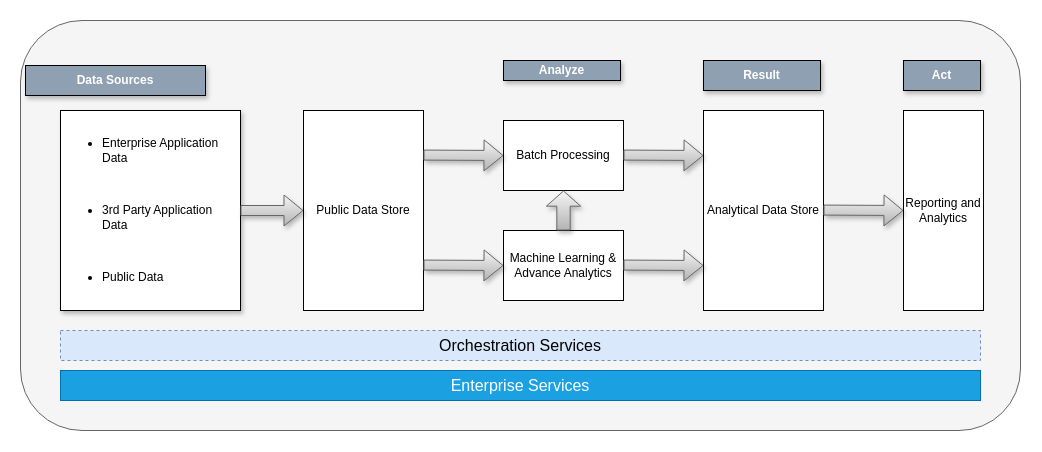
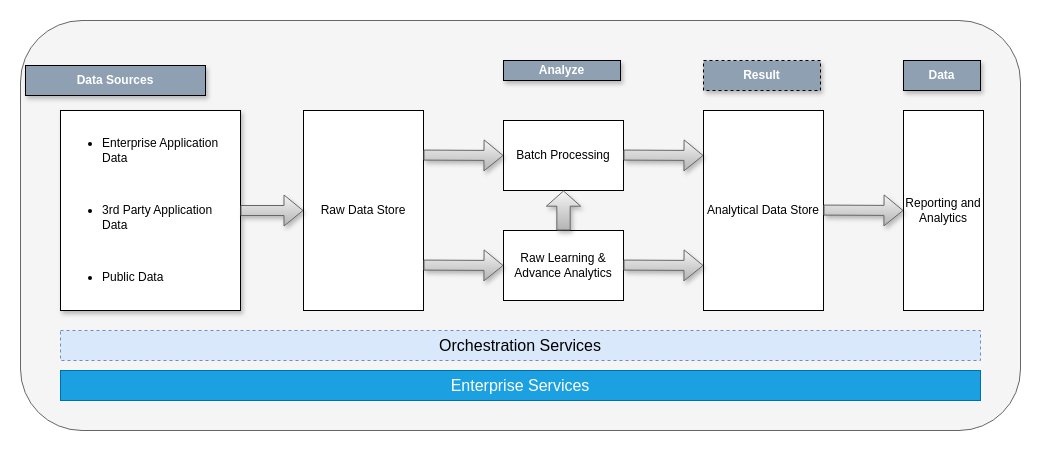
- <mxCell id="19" value="Result" style="rounded=0;whiteSpace=wrap;html=1;shadow=1;comic=0;fillColor=#8FA0B3;fontStyle=1;fontColor=#FFFFFF;" vertex="1" parent="1"><mxGeometry x="703" y="60" width="117" height="30" as="geometry" /></mxCell>
+ <mxCell id="19" value="Result" style="rounded=0;whiteSpace=wrap;html=1;shadow=1;comic=0;fillColor=#8FA0B3;fontStyle=1;fontColor=#FFFFFF;dashed=1;" vertex="1" parent="1"><mxGeometry x="703" y="60" width="117" height="30" as="geometry" /></mxCell>
- <mxCell id="20" value="Act" style="rounded=0;whiteSpace=wrap;html=1;shadow=1;comic=0;fillColor=#8FA0B3;fontStyle=1;fontColor=#FFFFFF;" vertex="1" parent="1"><mxGeometry x="903" y="60" width="77" height="30" as="geometry" /></mxCell>
+ <mxCell id="20" value="Data" style="rounded=0;whiteSpace=wrap;html=1;shadow=1;comic=0;fillColor=#8FA0B3;fontStyle=1;fontColor=#FFFFFF;" vertex="1" parent="1"><mxGeometry x="903" y="60" width="77" height="30" as="geometry" /></mxCell>
- <mxCell id="5" value="Public Data Store" style="rounded=0;whiteSpace=wrap;html=1;shadow=0;comic=0;" vertex="1" parent="1"><mxGeometry x="303" y="110" width="120" height="200" as="geometry" /></mxCell>
+ <mxCell id="5" value="Raw Data Store" style="rounded=0;whiteSpace=wrap;html=1;shadow=0;comic=0;" vertex="1" parent="1"><mxGeometry x="303" y="110" width="120" height="200" as="geometry" /></mxCell>
- <mxCell id="8" value="Machine Learning &amp;amp; Advance Analytics" style="rounded=0;whiteSpace=wrap;html=1;shadow=0;comic=0;" vertex="1" parent="1"><mxGeometry x="503" y="230" width="120" height="70" as="geometry" /></mxCell>
+ <mxCell id="8" value="Raw Learning &amp;amp; Advance Analytics" style="rounded=0;whiteSpace=wrap;html=1;shadow=0;comic=0;" vertex="1" parent="1"><mxGeometry x="503" y="230" width="120" height="70" as="geometry" /></mxCell>
